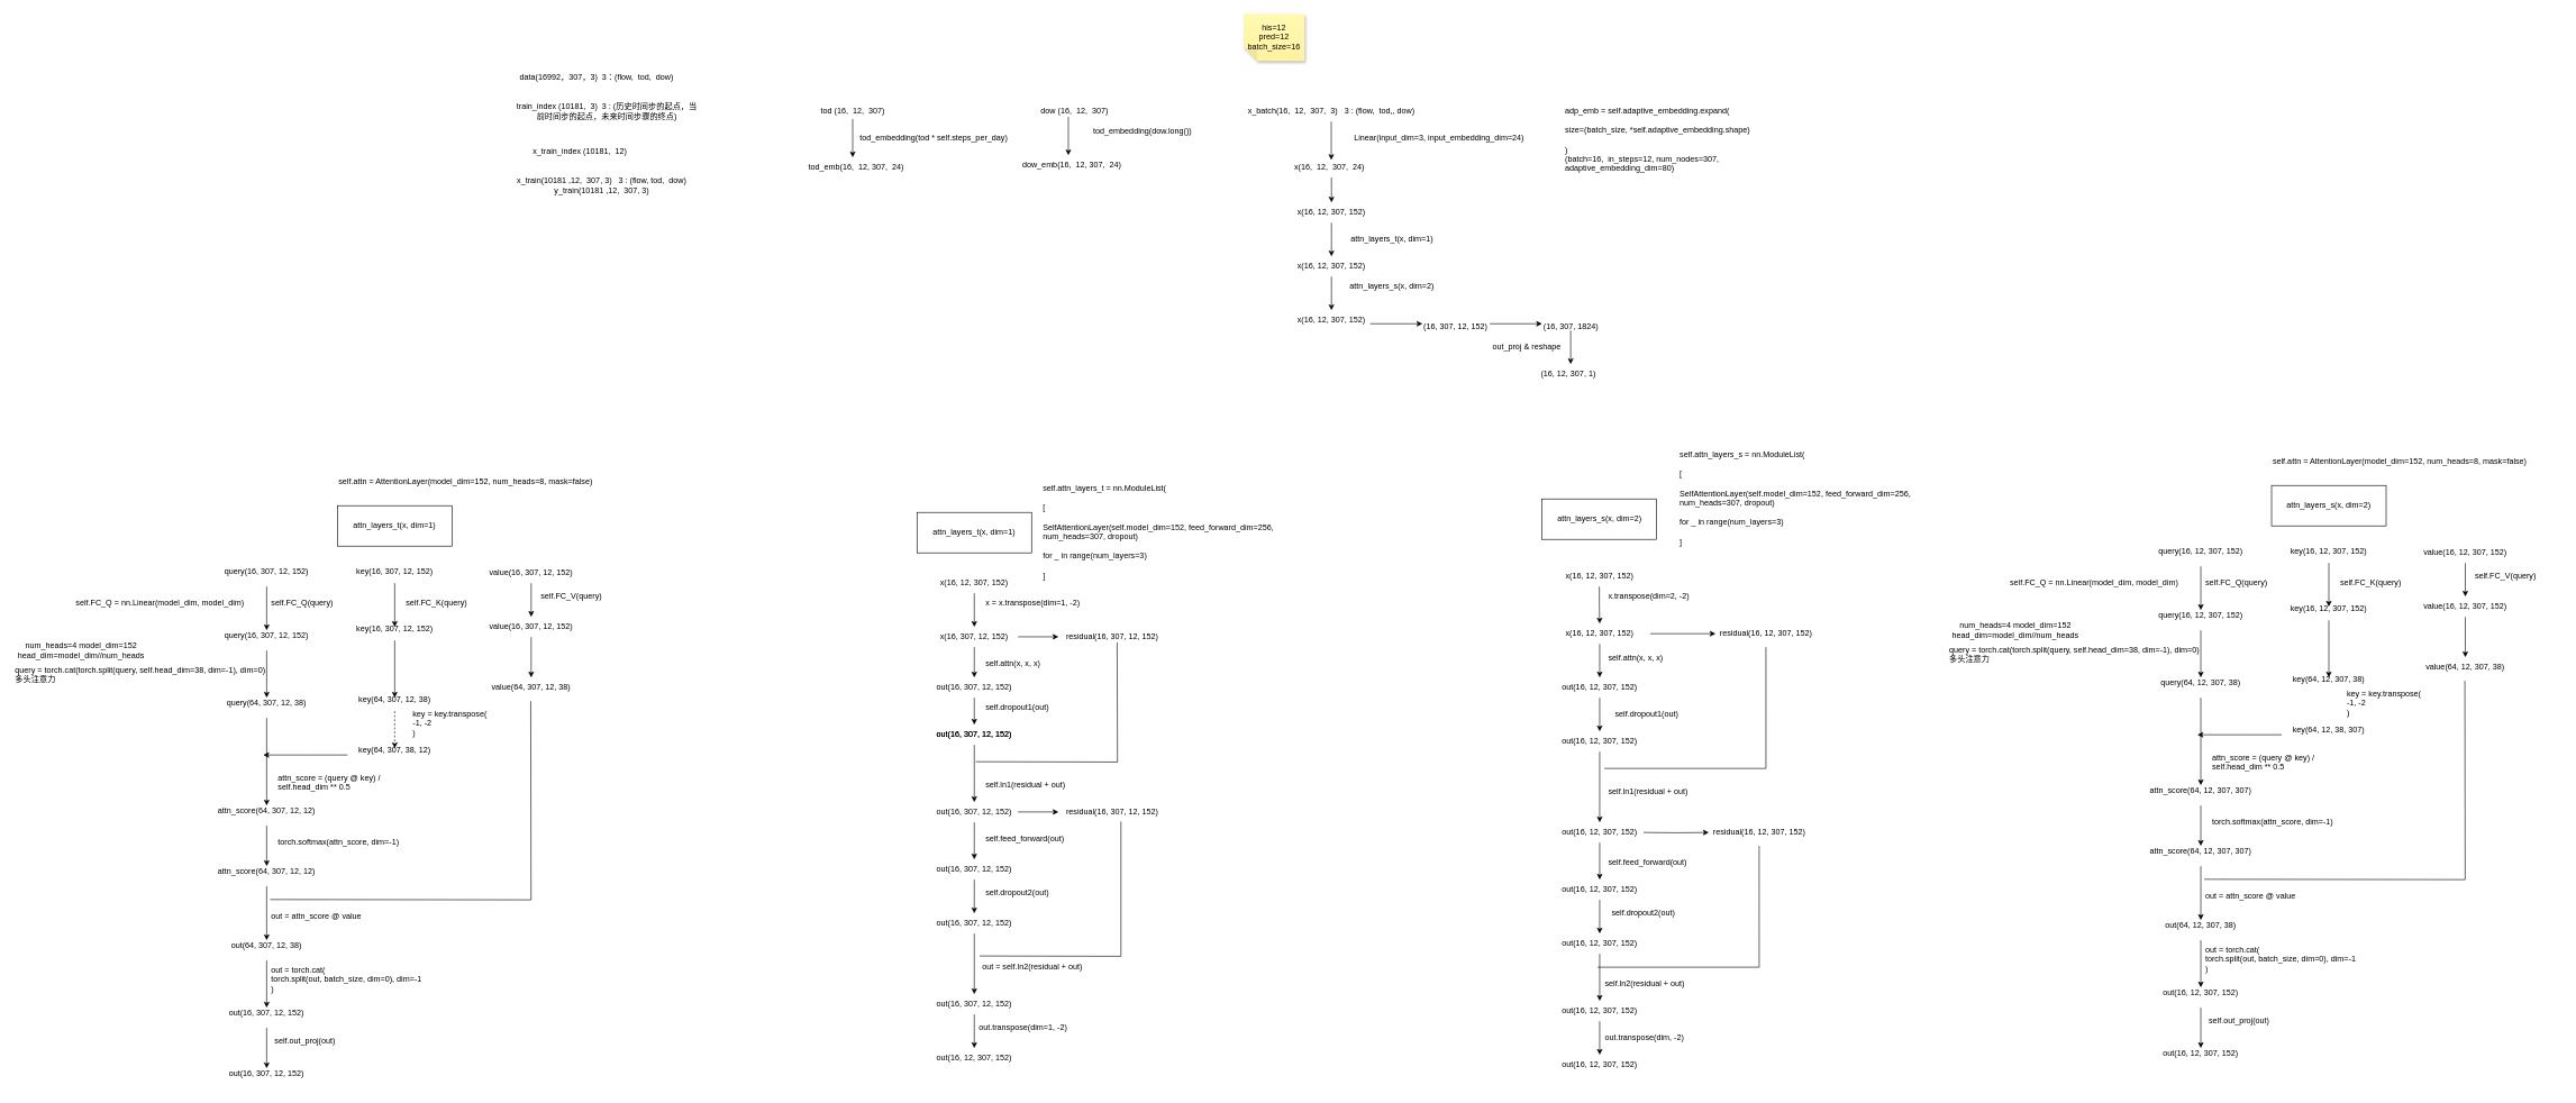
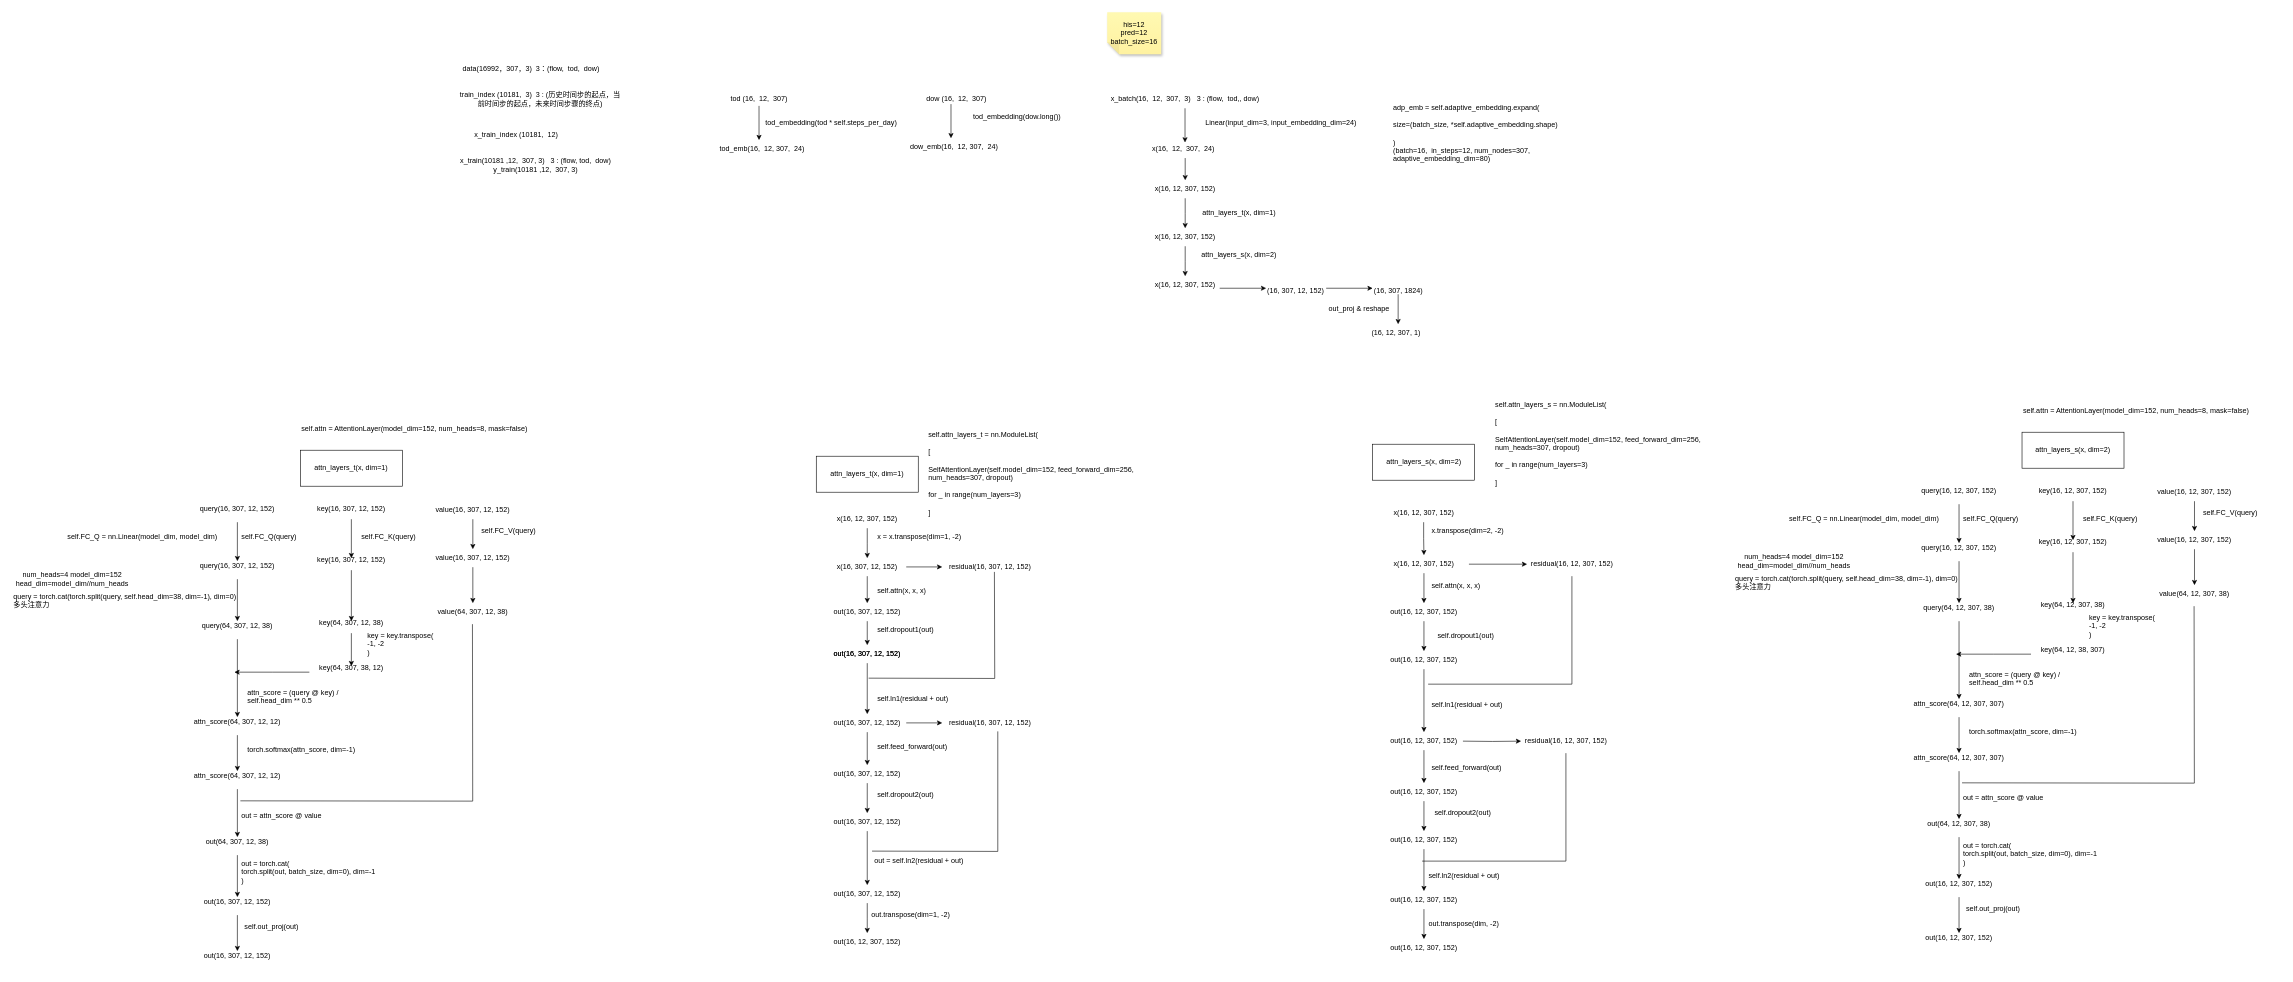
- <mxCell id="20" value="adp_emb = self.adaptive_embedding.expand(&lt;br&gt;&lt;br&gt;                size=(batch_size, *self.adaptive_embedding.shape)&lt;br&gt;&lt;br&gt;            )&lt;div&gt;(batch=16,&amp;nbsp; in_steps=12, num_nodes=307, adaptive_embedding_dim=80)&lt;br&gt;&lt;/div&gt;" style="text;whiteSpace=wrap;html=1;" parent="1" vertex="1"><mxGeometry x="2320" y="150" width="290" height="110" as="geometry" /></mxCell>
+ <mxCell id="20" value="adp_emb = self.adaptive_embedding.expand(&lt;br&gt;&lt;br&gt;                size=(batch_size, *self.adaptive_embedding.shape)&lt;br&gt;&lt;br&gt;            )&lt;div&gt;(batch=16,&amp;nbsp; in_steps=12, num_nodes=307, adaptive_embedding_dim=80)&lt;br&gt;&lt;/div&gt;" style="text;whiteSpace=wrap;html=1;" parent="1" vertex="1"><mxGeometry x="2320" y="165" width="290" height="110" as="geometry" /></mxCell>
- <mxCell id="124" style="edgeStyle=orthogonalEdgeStyle;rounded=0;orthogonalLoop=1;jettySize=auto;html=1;dashed=1;" parent="1" source="125" target="128" edge="1"><mxGeometry relative="1" as="geometry" /></mxCell>
+ <mxCell id="124" style="edgeStyle=orthogonalEdgeStyle;rounded=0;orthogonalLoop=1;jettySize=auto;html=1;" parent="1" source="125" target="128" edge="1"><mxGeometry relative="1" as="geometry" /></mxCell>
